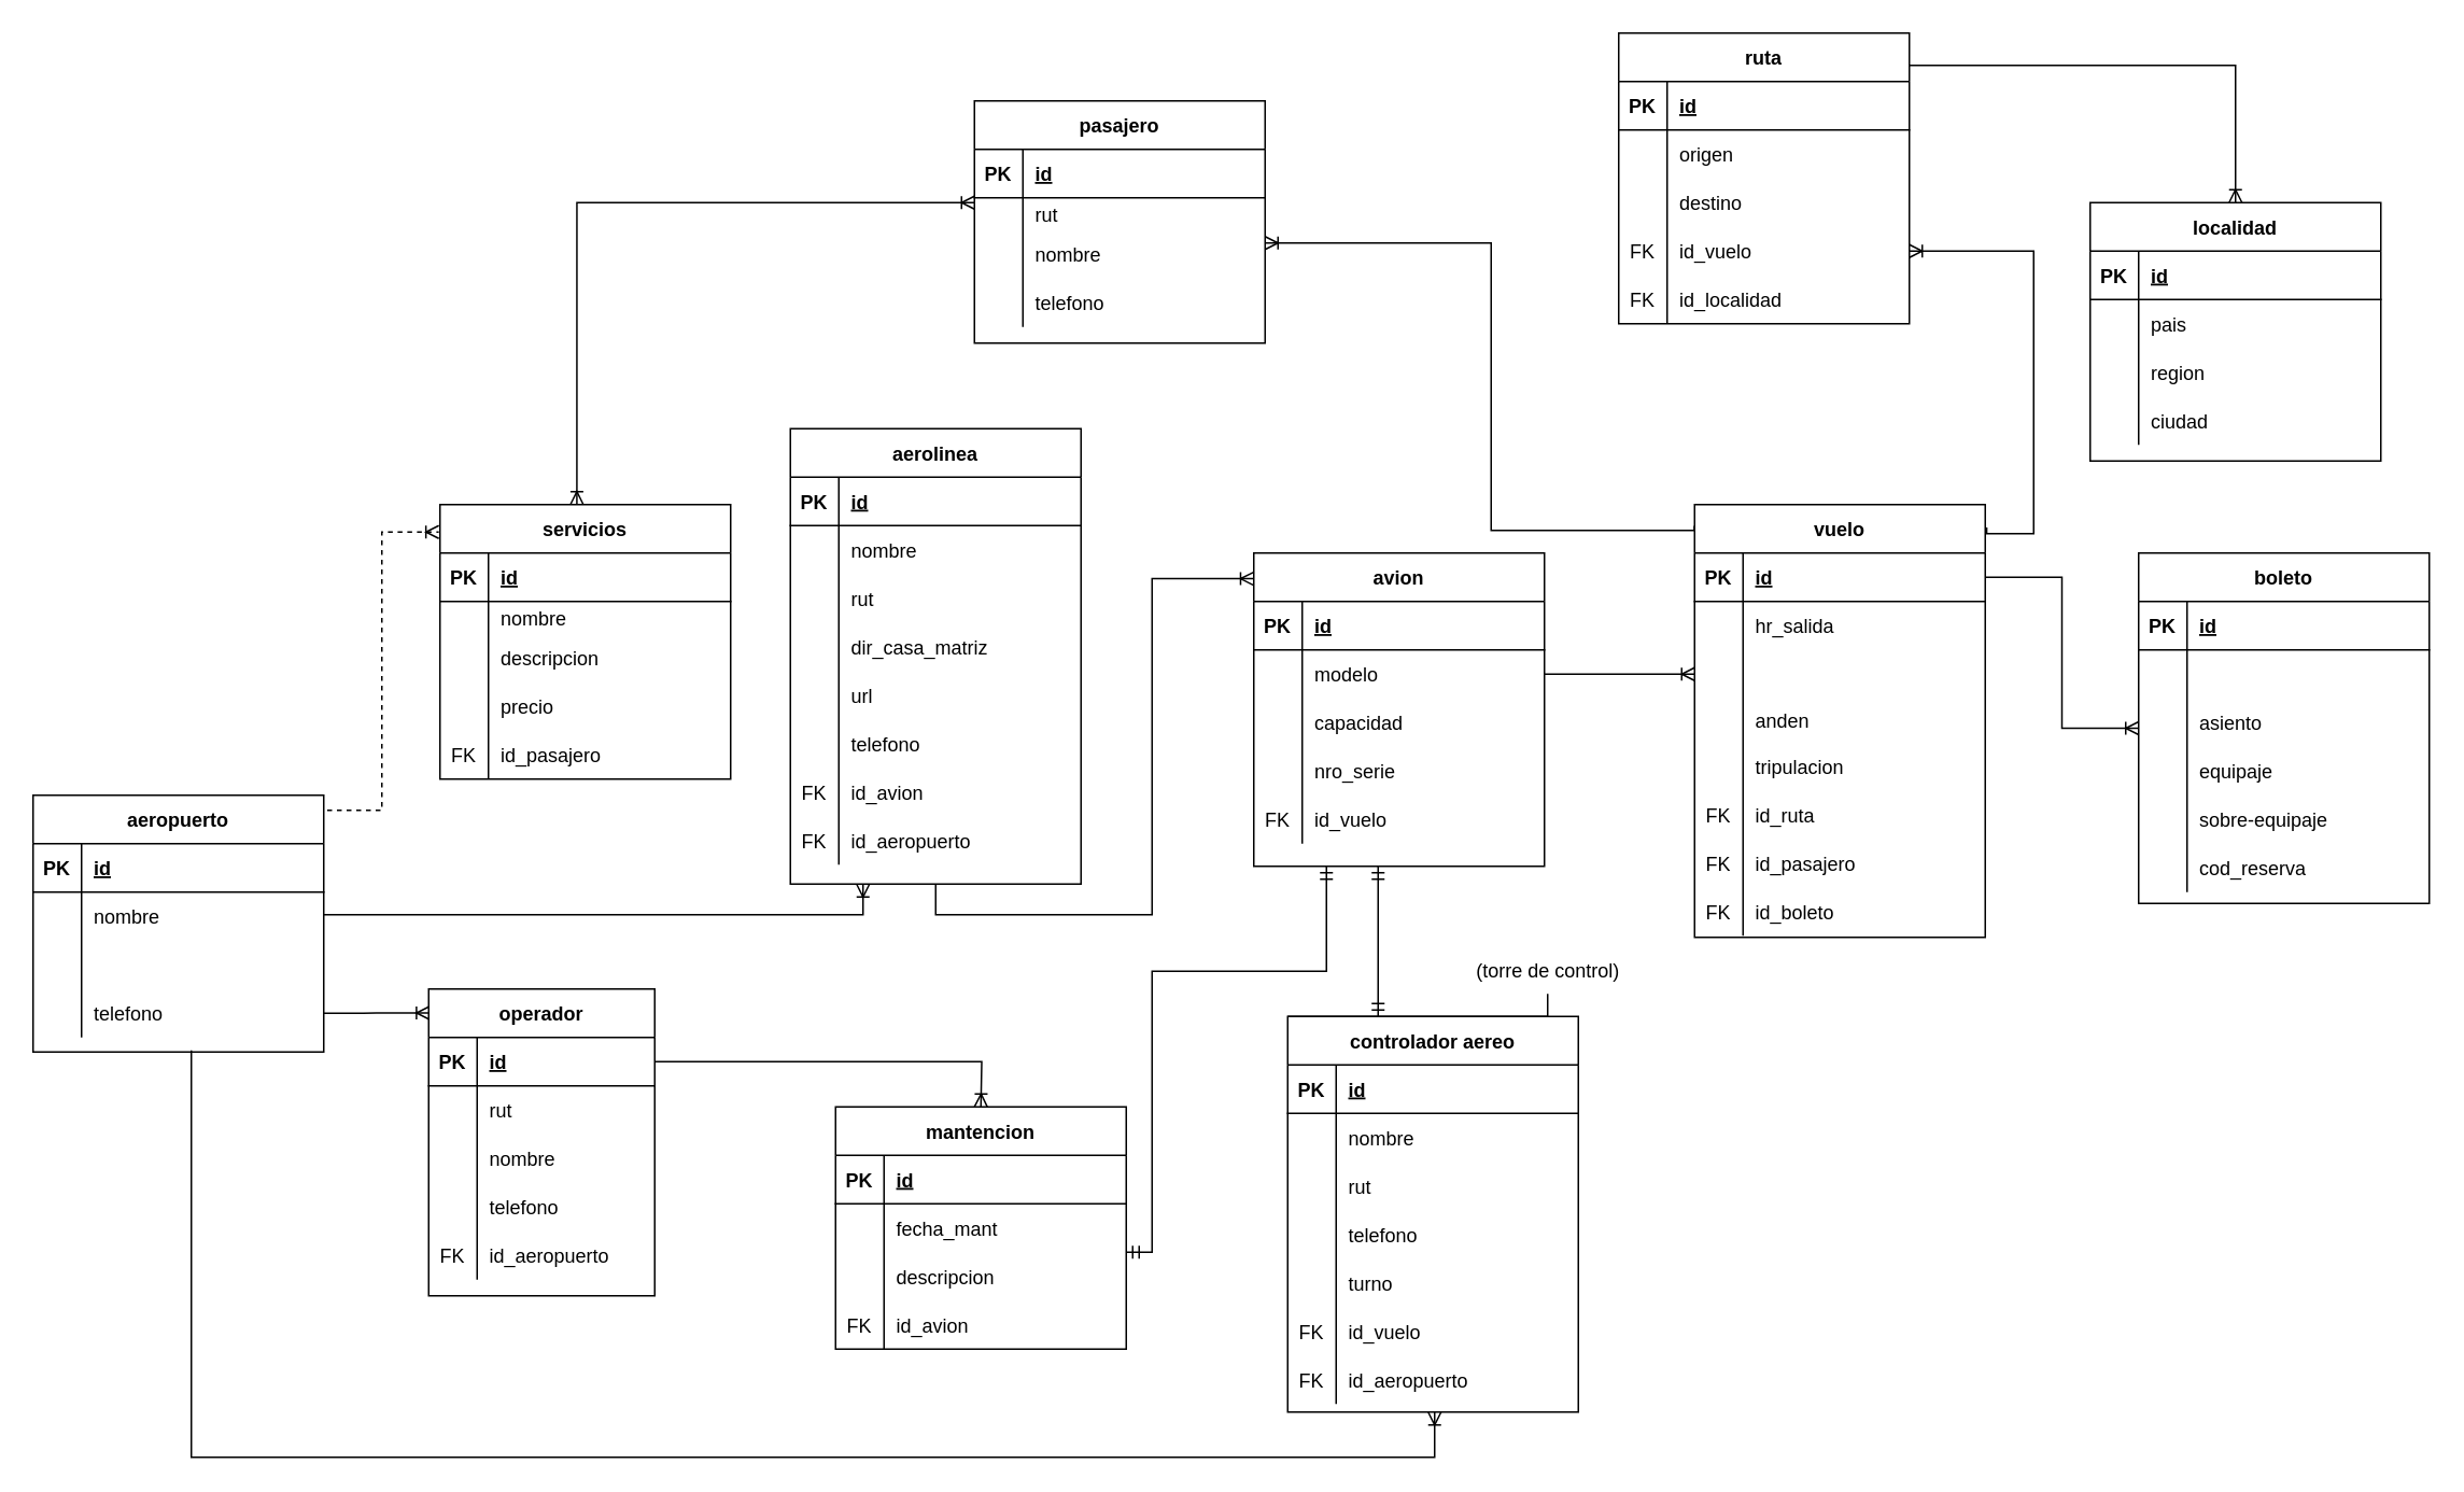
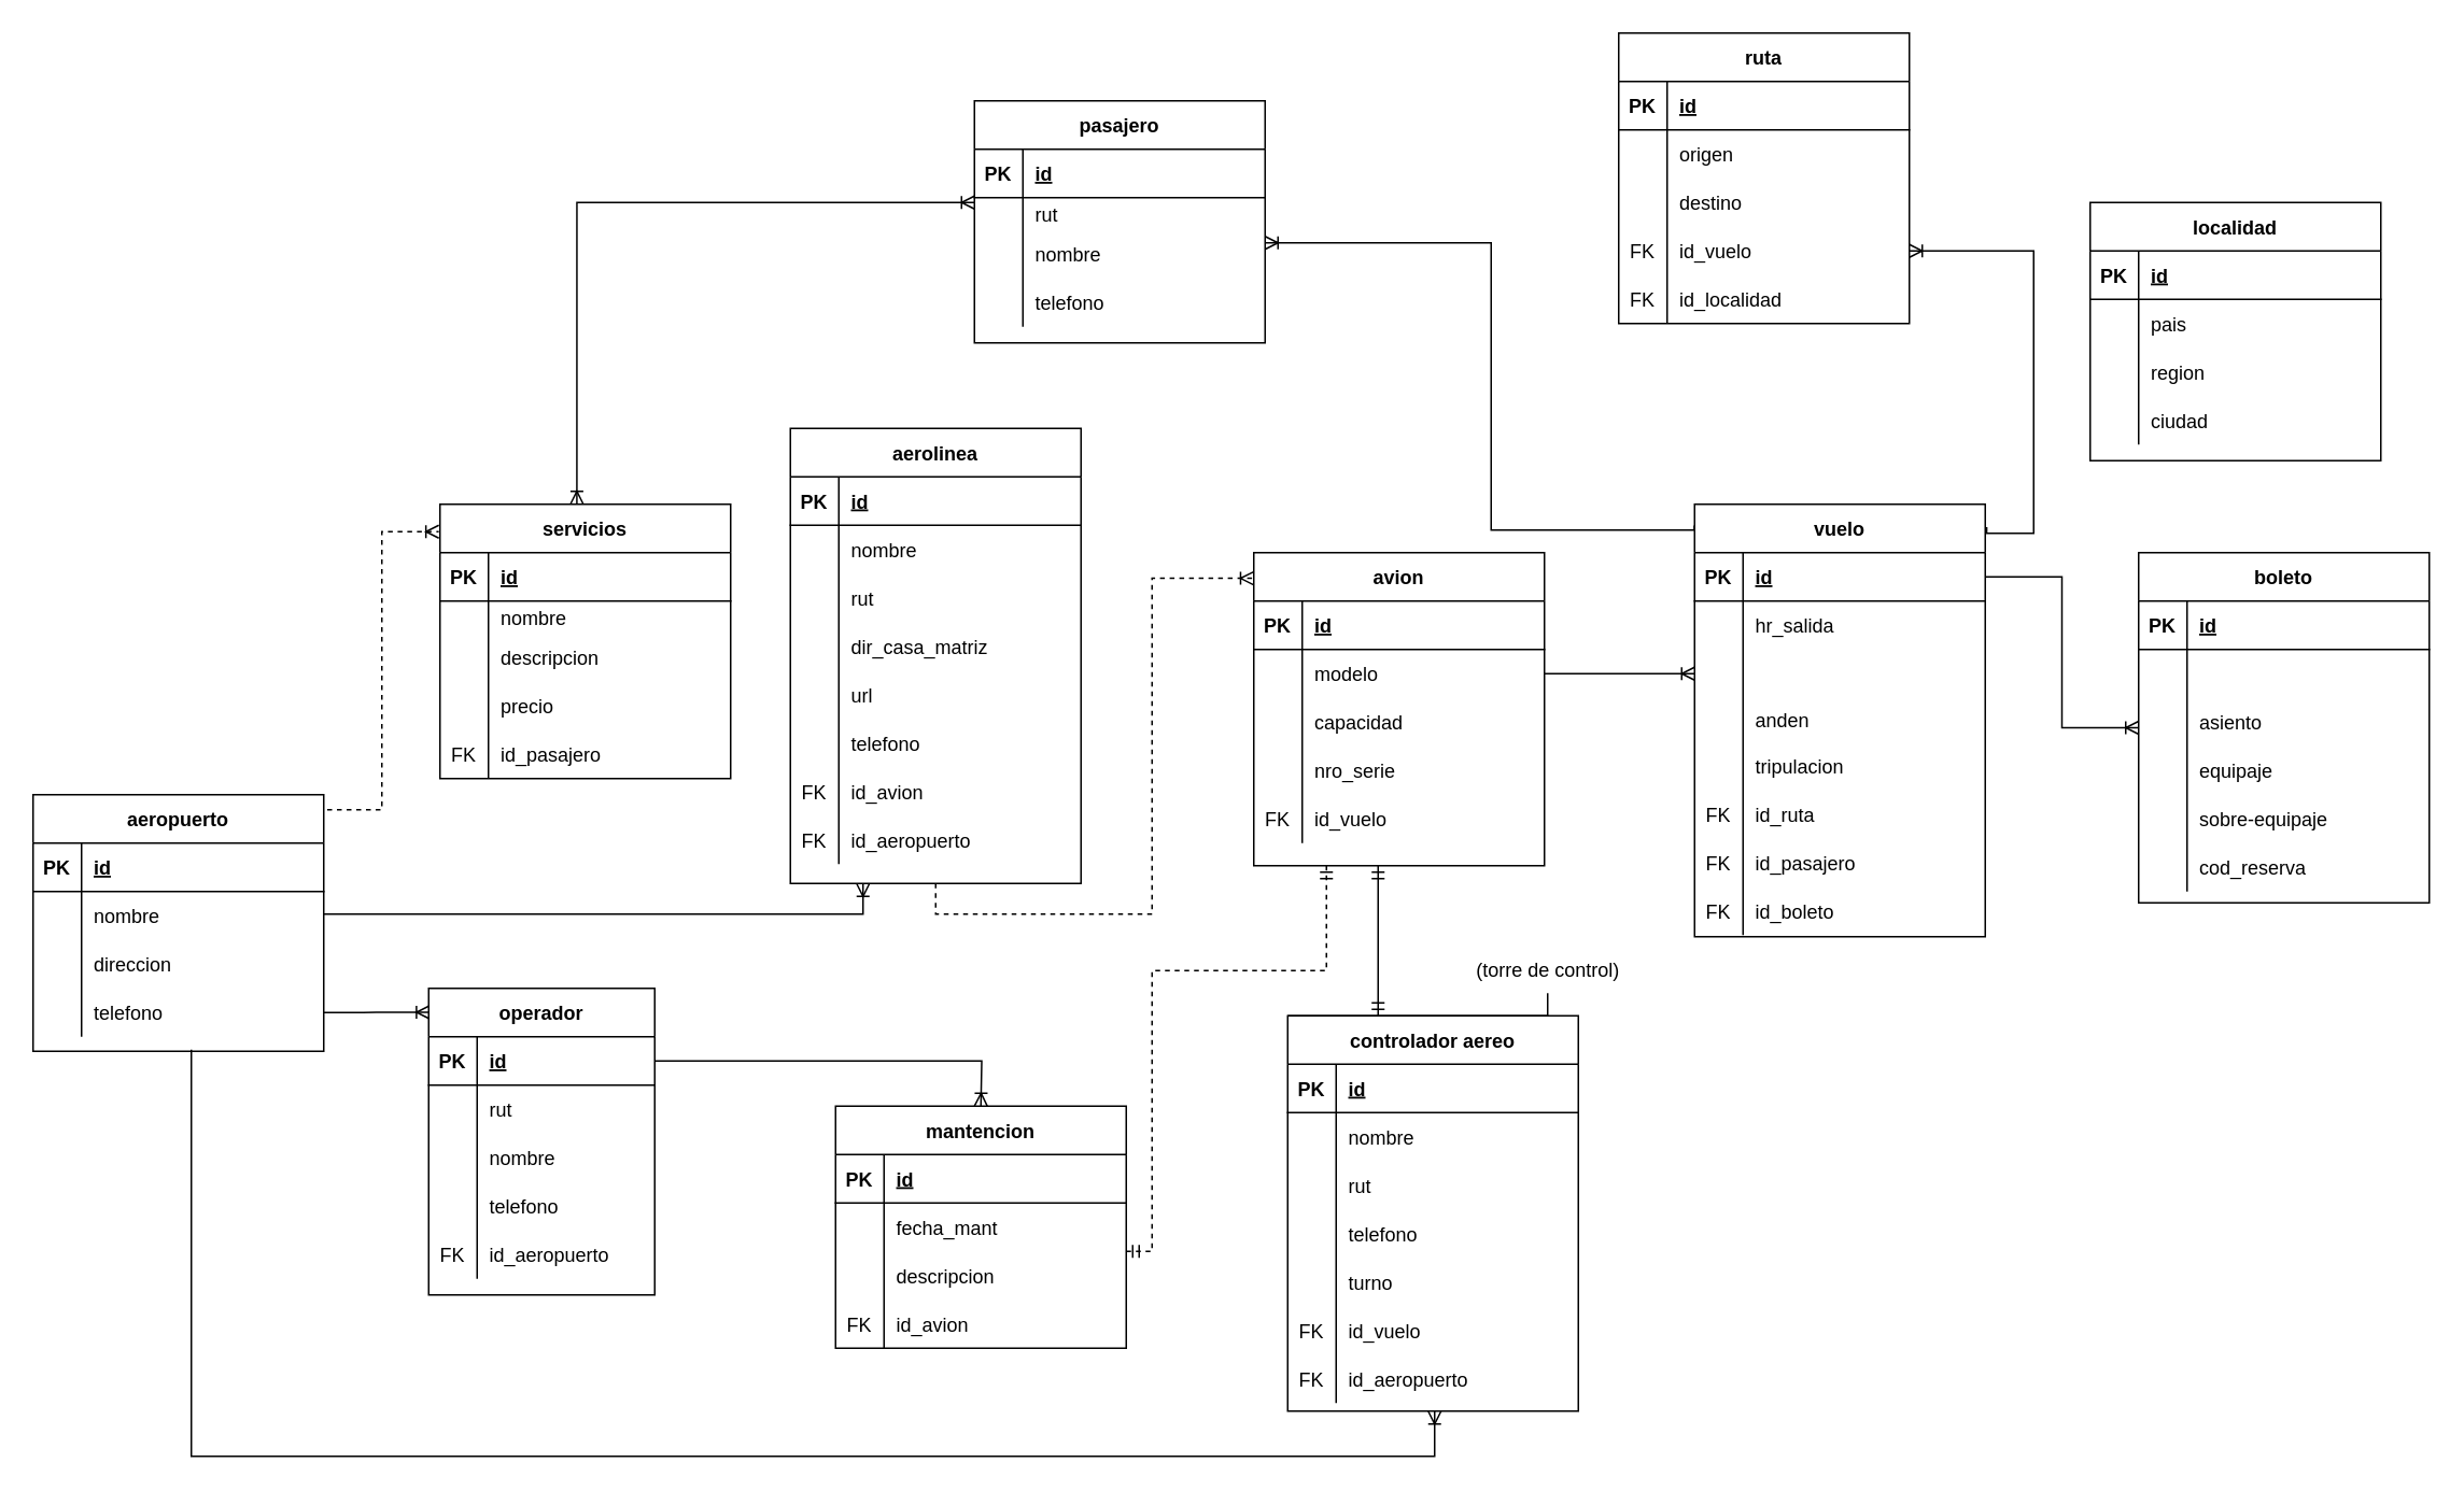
- <mxCell id="126" style="edgeStyle=orthogonalEdgeStyle;rounded=0;orthogonalLoop=1;jettySize=auto;html=1;entryX=0.5;entryY=0;entryDx=0;entryDy=0;startArrow=none;startFill=0;endArrow=ERoneToMany;endFill=0;" edge="1" parent="1" source="127" target="183"><mxGeometry relative="1" as="geometry"><Array as="points"><mxPoint x="1384" y="40" /></Array></mxGeometry></mxCell>
- <mxCell id="199" style="edgeStyle=orthogonalEdgeStyle;rounded=0;orthogonalLoop=1;jettySize=auto;html=1;startArrow=none;startFill=0;endArrow=ERoneToMany;endFill=0;exitX=0.5;exitY=1;exitDx=0;exitDy=0;entryX=-0.001;entryY=0.082;entryDx=0;entryDy=0;entryPerimeter=0;" edge="1" parent="1" source="17" target="110"><mxGeometry relative="1" as="geometry"><mxPoint x="669" y="340" as="sourcePoint" /><mxPoint x="747" y="295" as="targetPoint" /><Array as="points"><mxPoint x="579" y="566" /><mxPoint x="713" y="566" /><mxPoint x="713" y="358" /></Array></mxGeometry></mxCell>
+ <mxCell id="199" style="edgeStyle=orthogonalEdgeStyle;rounded=0;orthogonalLoop=1;jettySize=auto;html=1;startArrow=none;startFill=0;endArrow=ERoneToMany;endFill=0;exitX=0.5;exitY=1;exitDx=0;exitDy=0;entryX=-0.001;entryY=0.082;entryDx=0;entryDy=0;entryPerimeter=0;dashed=1;" edge="1" parent="1" source="17" target="110"><mxGeometry relative="1" as="geometry"><mxPoint x="669" y="340" as="sourcePoint" /><mxPoint x="747" y="295" as="targetPoint" /><Array as="points"><mxPoint x="579" y="566" /><mxPoint x="713" y="566" /><mxPoint x="713" y="358" /></Array></mxGeometry></mxCell>
+ <mxCell id="13" value="direccion" style="shape=partialRectangle;connectable=0;fillColor=none;top=0;left=0;bottom=0;right=0;align=left;spacingLeft=6;overflow=hidden;" parent="11" vertex="1"><mxGeometry x="30" width="150" height="30" as="geometry" /></mxCell>
- <mxCell id="96" style="edgeStyle=orthogonalEdgeStyle;rounded=0;orthogonalLoop=1;jettySize=auto;html=1;entryX=0.25;entryY=1;entryDx=0;entryDy=0;startArrow=ERmandOne;startFill=0;endArrow=ERmandOne;endFill=0;" edge="1" parent="1" source="97" target="110"><mxGeometry relative="1" as="geometry"><Array as="points"><mxPoint x="713" y="775" /><mxPoint x="713" y="601" /><mxPoint x="821" y="601" /></Array></mxGeometry></mxCell>
+ <mxCell id="96" style="edgeStyle=orthogonalEdgeStyle;rounded=0;orthogonalLoop=1;jettySize=auto;html=1;entryX=0.25;entryY=1;entryDx=0;entryDy=0;startArrow=ERmandOne;startFill=0;endArrow=ERmandOne;endFill=0;dashed=1;" edge="1" parent="1" source="97" target="110"><mxGeometry relative="1" as="geometry"><Array as="points"><mxPoint x="713" y="775" /><mxPoint x="713" y="601" /><mxPoint x="821" y="601" /></Array></mxGeometry></mxCell>
